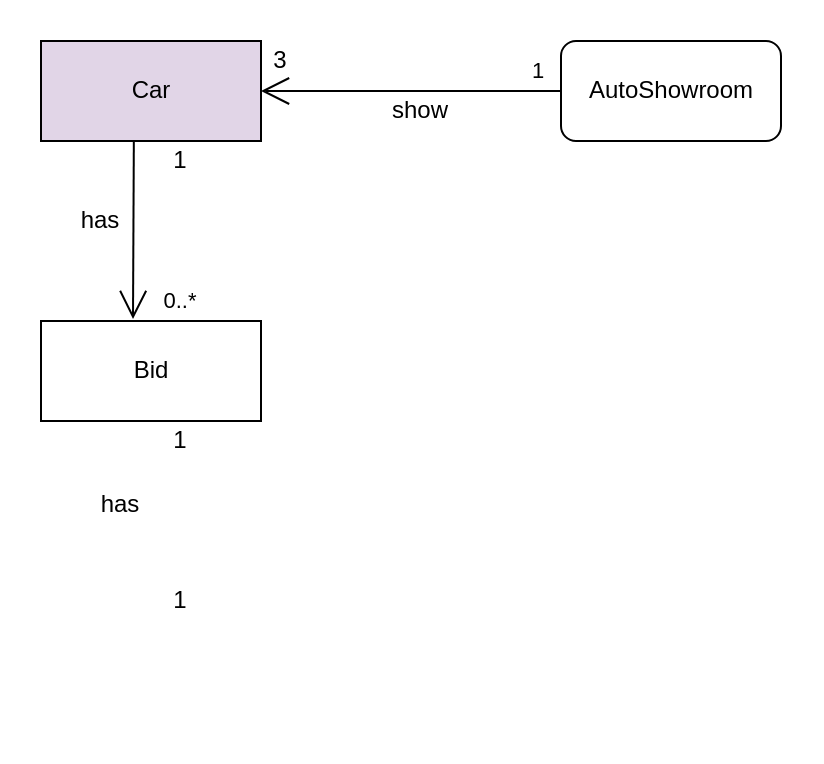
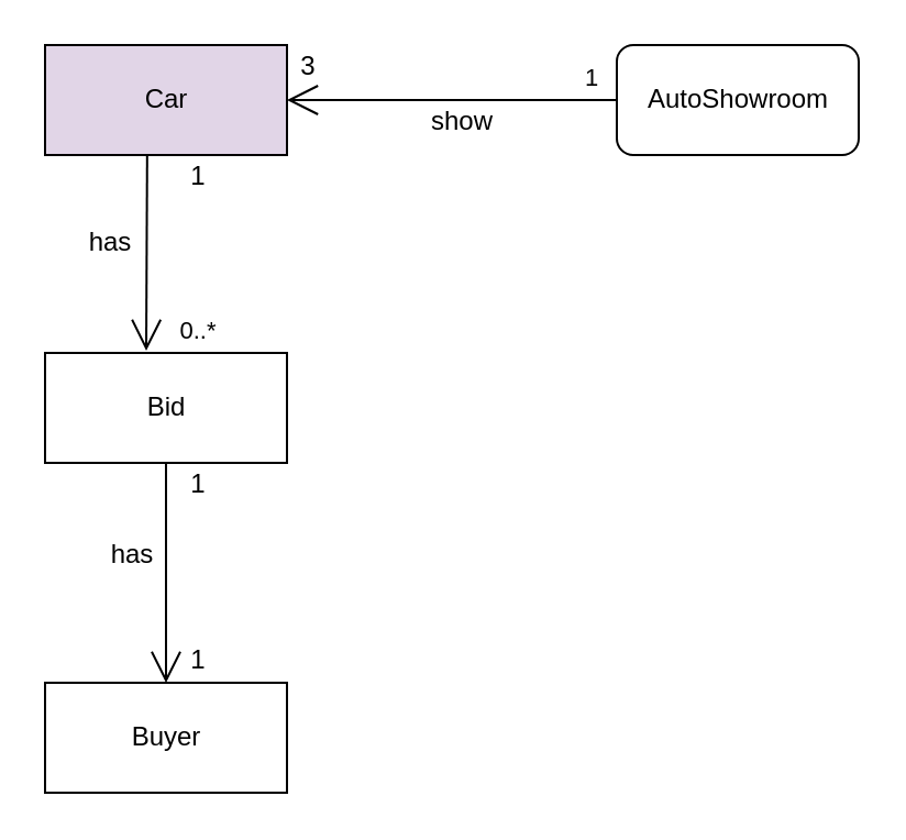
+ <mxCell id="10" value="" style="endArrow=open;endFill=1;endSize=12;html=1;exitX=0.5;exitY=1;exitDx=0;exitDy=0;" edge="1" parent="1" source="4" target="5"><mxGeometry width="160" relative="1" as="geometry"><mxPoint x="217.26" y="210" as="sourcePoint" /><mxPoint x="210" y="298.8" as="targetPoint" /></mxGeometry></mxCell>
+ <mxCell id="5" value="Buyer" style="html=1;" parent="1" vertex="1"><mxGeometry x="20" y="310" width="110" height="50" as="geometry" /></mxCell>
